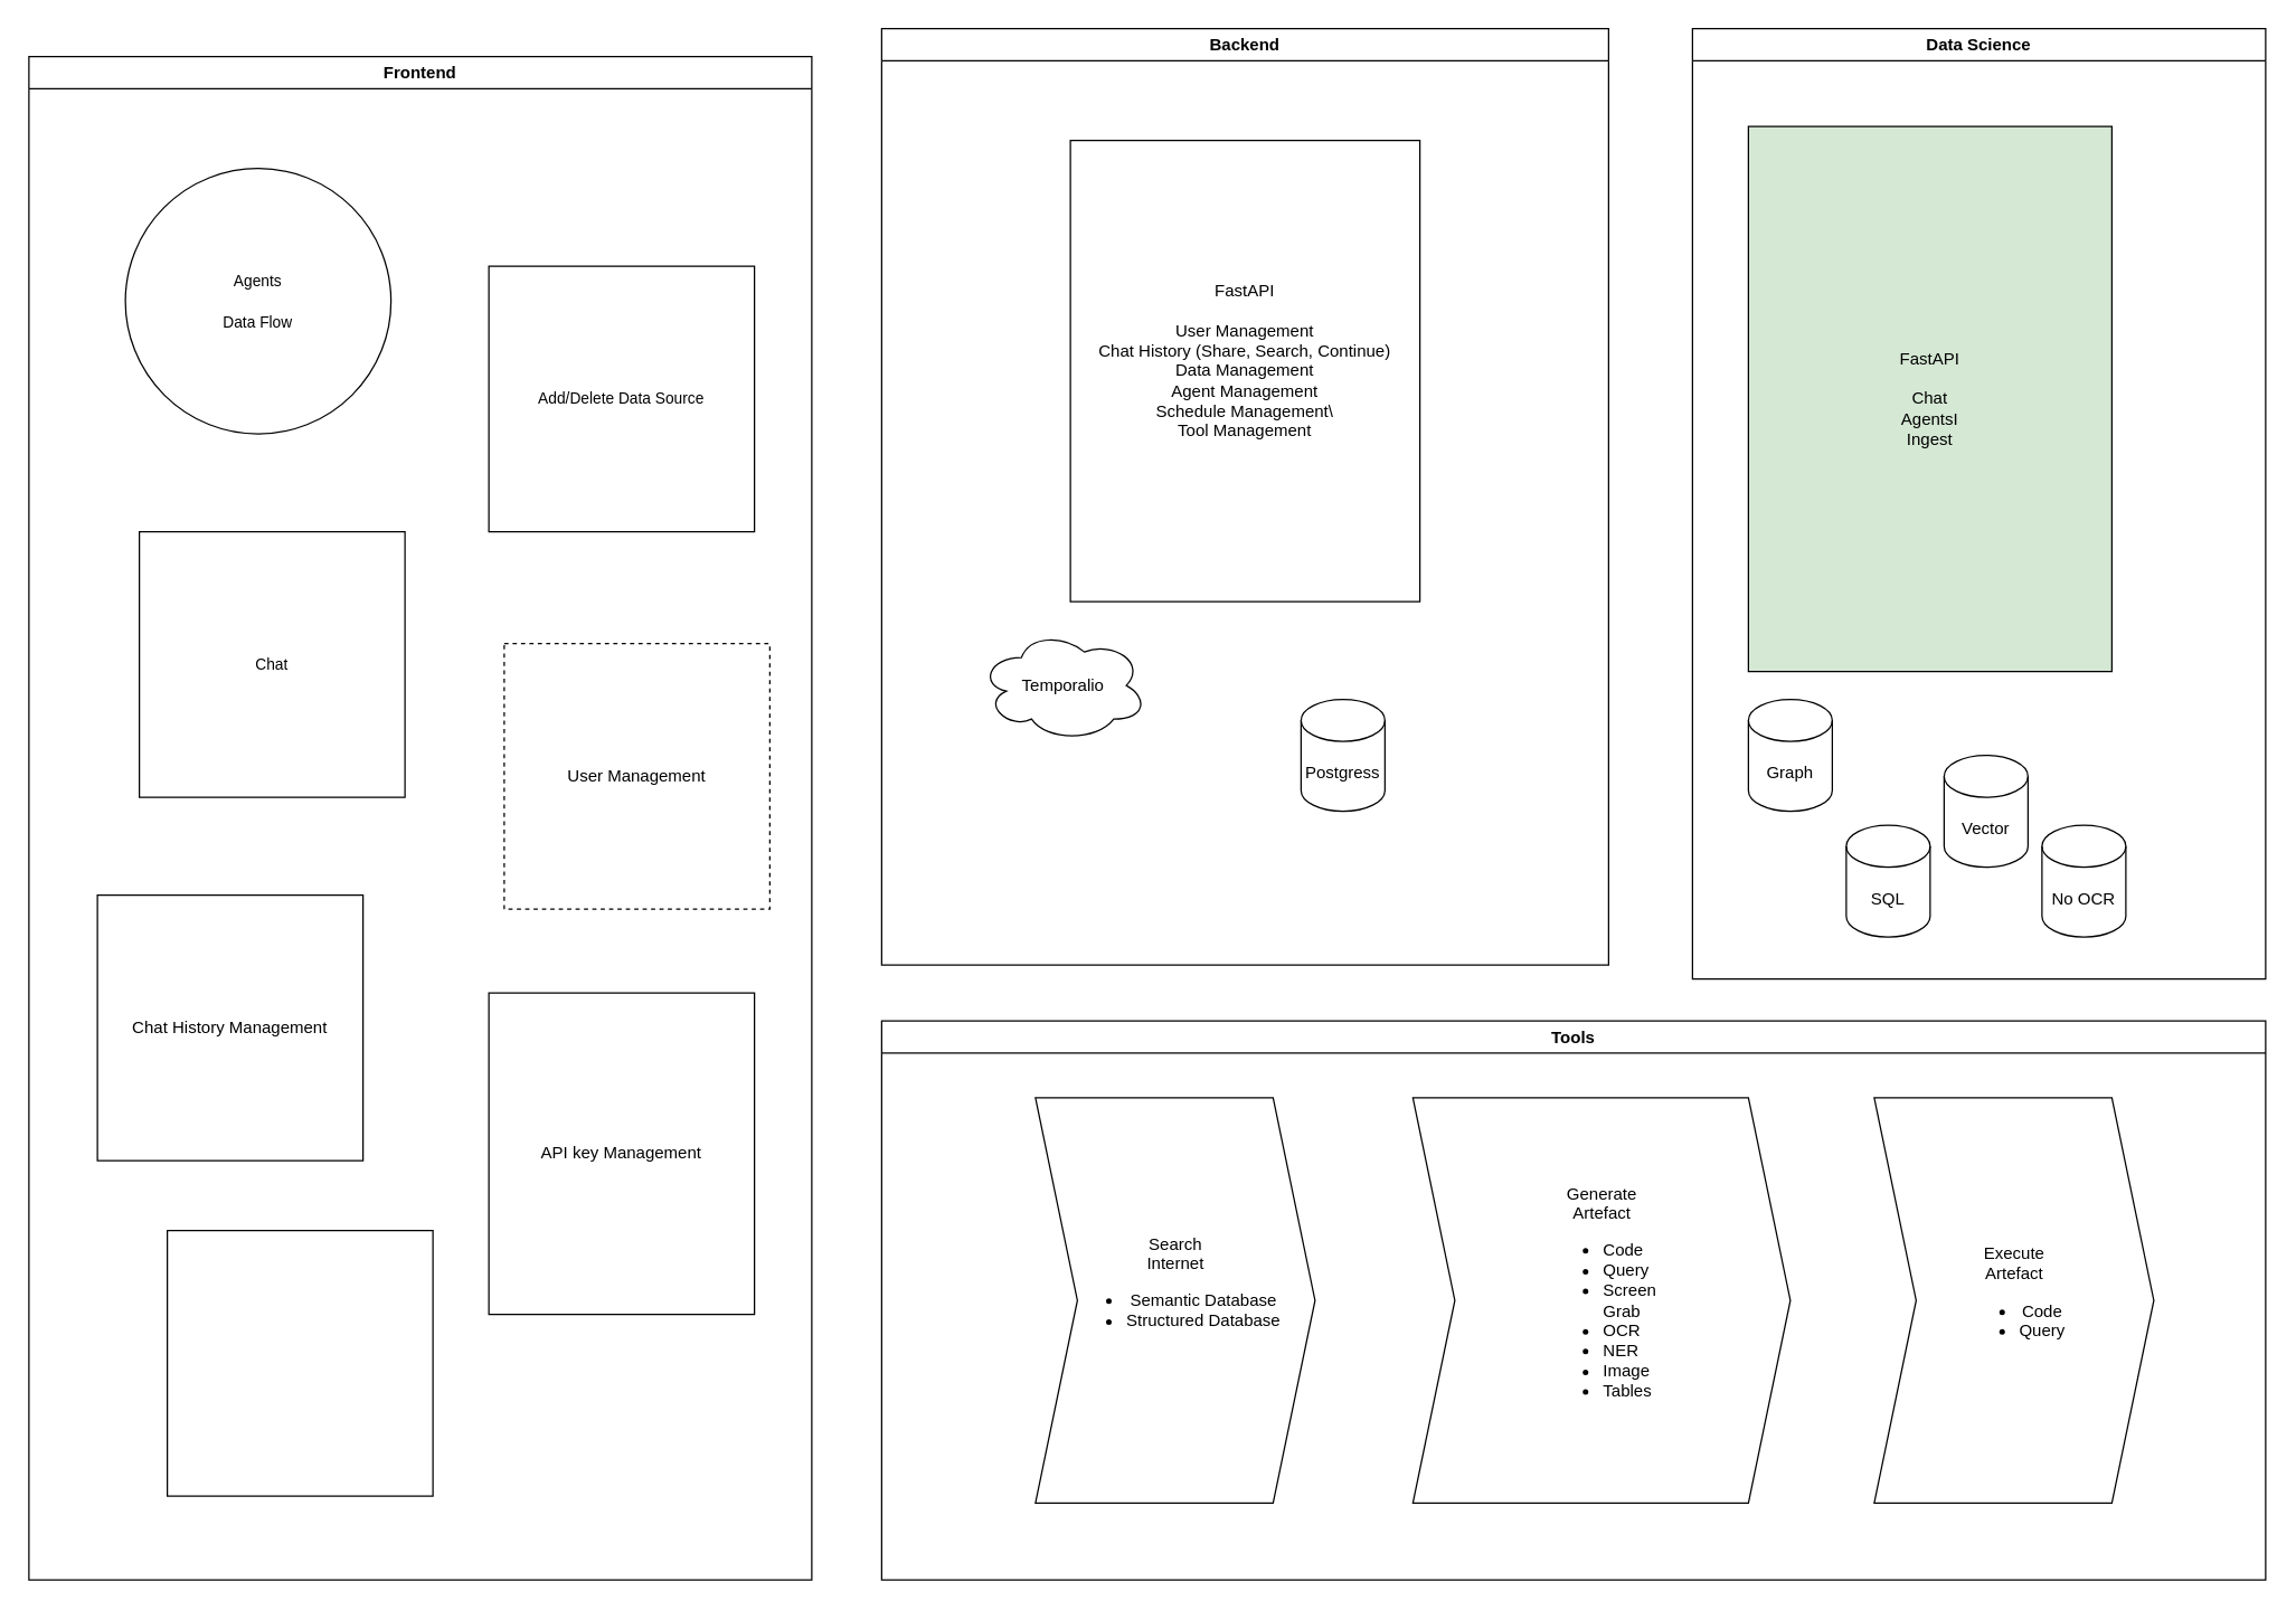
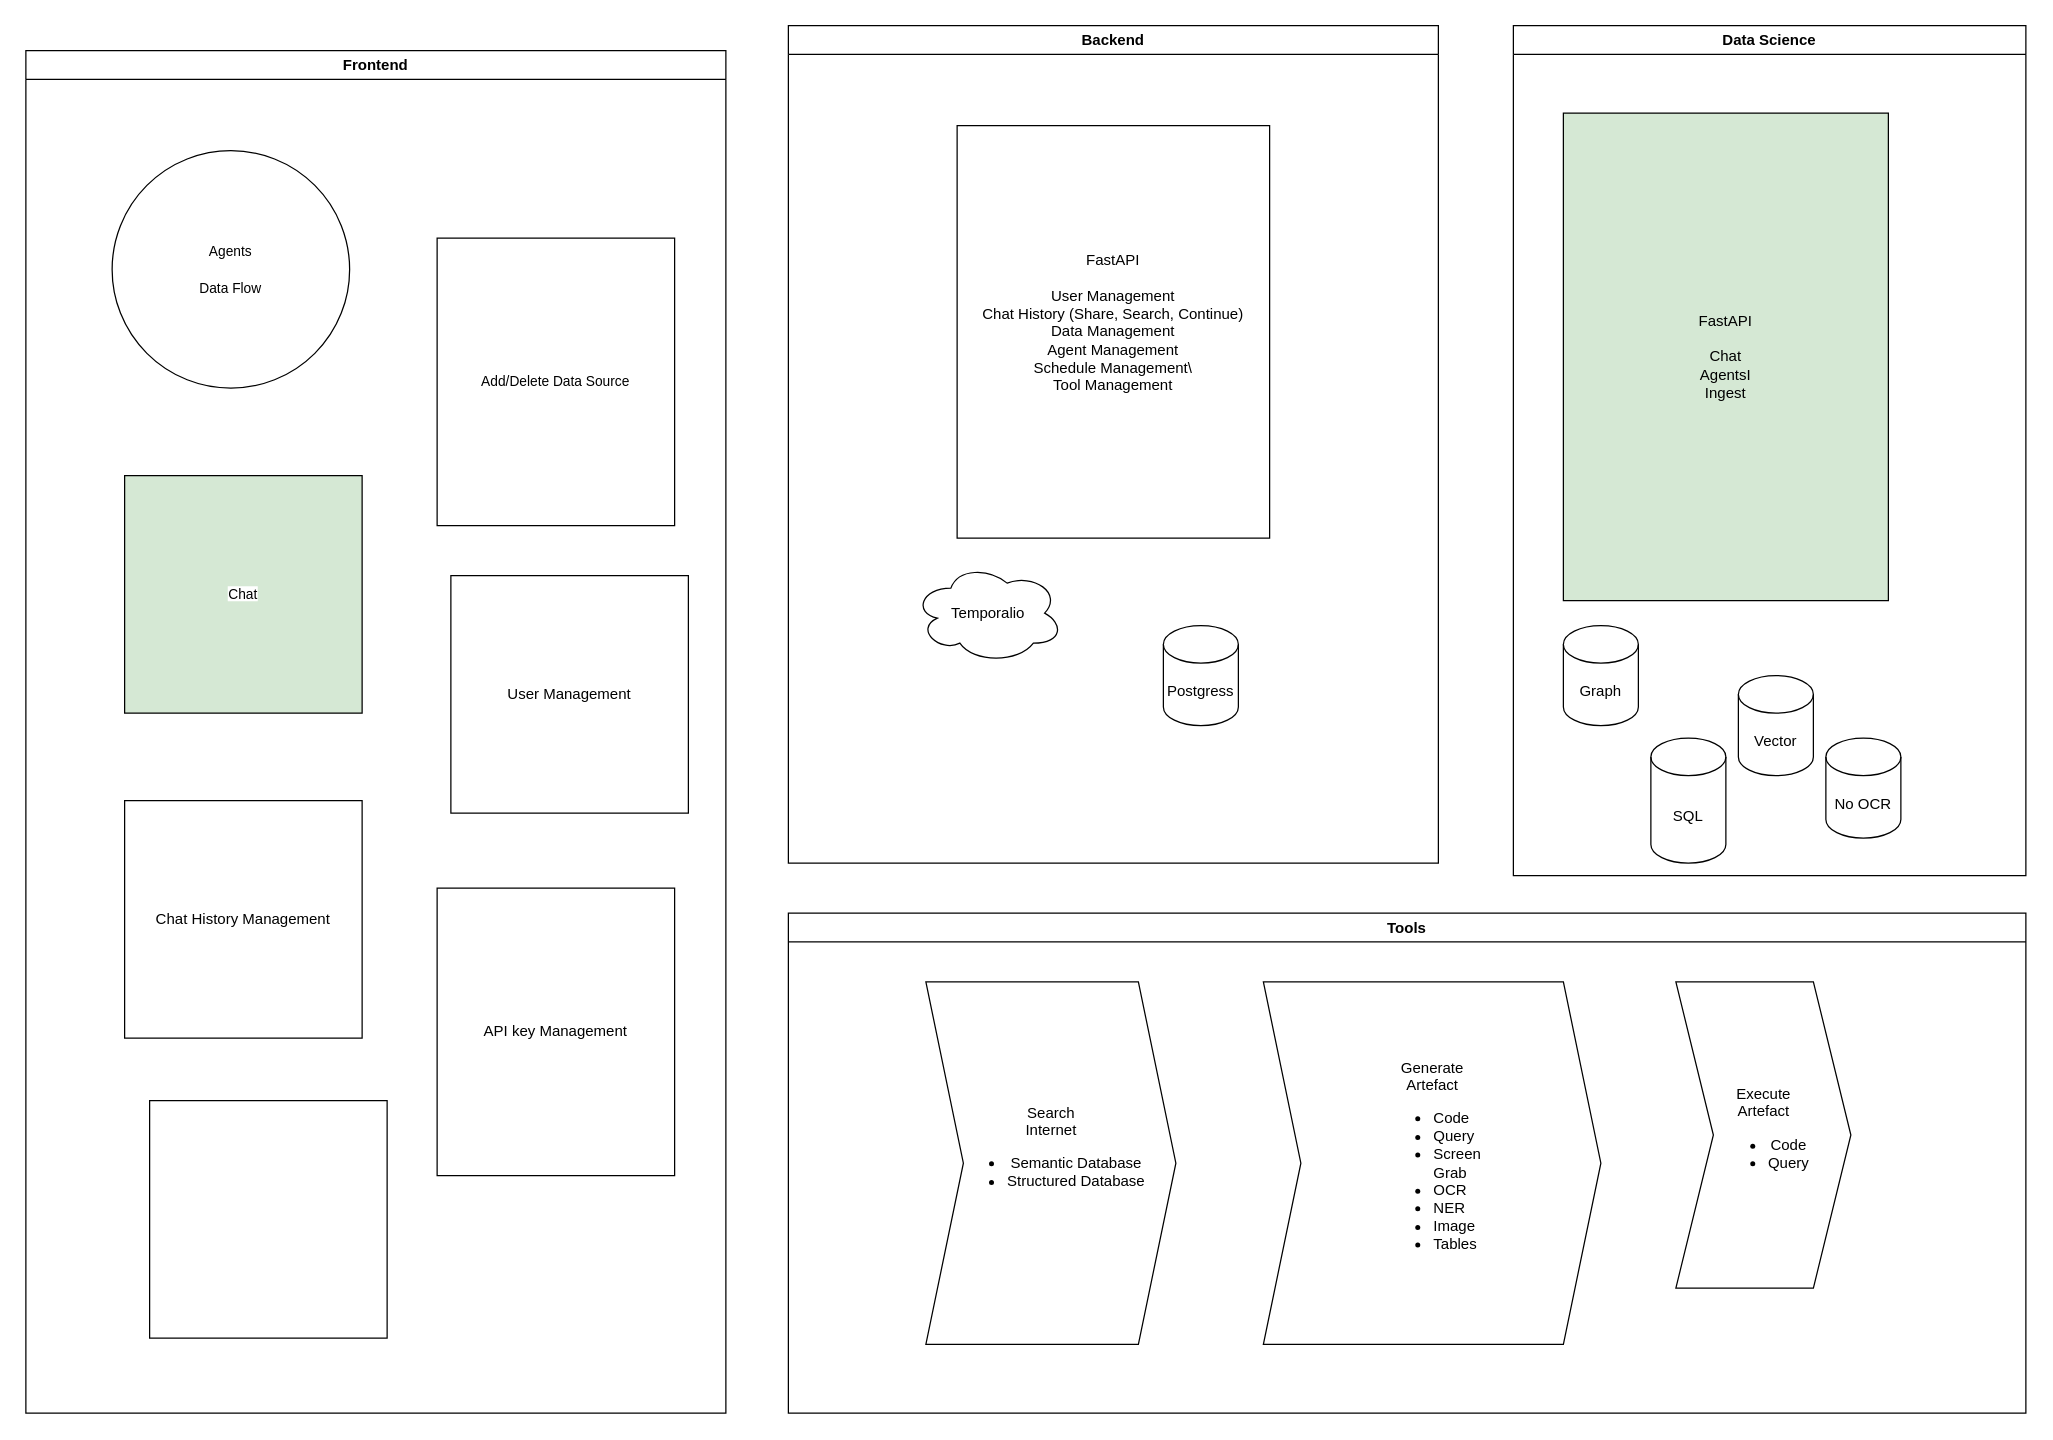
- <mxCell id="22" value="&lt;span style=&quot;font-size: 11px; text-wrap: nowrap; background-color: rgb(255, 255, 255);&quot;&gt;Add/Delete Data Source&lt;/span&gt;" style="whiteSpace=wrap;html=1;aspect=fixed;" vertex="1" parent="17"><mxGeometry x="329" y="150" width="190" height="190" as="geometry" /></mxCell>
+ <mxCell id="22" value="&lt;span style=&quot;font-size: 11px; text-wrap: nowrap; background-color: rgb(255, 255, 255);&quot;&gt;Add/Delete Data Source&lt;/span&gt;" style="whiteSpace=wrap;html=1;aspect=fixed;" vertex="1" parent="17"><mxGeometry x="329" y="150" width="190" height="230" as="geometry" /></mxCell>
- <mxCell id="20" value="&lt;br&gt;&lt;span style=&quot;color: rgb(0, 0, 0); font-family: Helvetica; font-size: 11px; font-style: normal; font-variant-ligatures: normal; font-variant-caps: normal; font-weight: 400; letter-spacing: normal; orphans: 2; text-align: center; text-indent: 0px; text-transform: none; widows: 2; word-spacing: 0px; -webkit-text-stroke-width: 0px; white-space: nowrap; background-color: rgb(255, 255, 255); text-decoration-thickness: initial; text-decoration-style: initial; text-decoration-color: initial; display: inline !important; float: none;&quot;&gt;Chat&lt;/span&gt;&lt;div&gt;&lt;br/&gt;&lt;/div&gt;" style="whiteSpace=wrap;html=1;aspect=fixed;" vertex="1" parent="17"><mxGeometry x="79" y="340" width="190" height="190" as="geometry" /></mxCell>
+ <mxCell id="20" value="&lt;br&gt;&lt;span style=&quot;color: rgb(0, 0, 0); font-family: Helvetica; font-size: 11px; font-style: normal; font-variant-ligatures: normal; font-variant-caps: normal; font-weight: 400; letter-spacing: normal; orphans: 2; text-align: center; text-indent: 0px; text-transform: none; widows: 2; word-spacing: 0px; -webkit-text-stroke-width: 0px; white-space: nowrap; background-color: rgb(255, 255, 255); text-decoration-thickness: initial; text-decoration-style: initial; text-decoration-color: initial; display: inline !important; float: none;&quot;&gt;Chat&lt;/span&gt;&lt;div&gt;&lt;br/&gt;&lt;/div&gt;" style="whiteSpace=wrap;html=1;aspect=fixed;fillColor=#d5e8d4;" vertex="1" parent="17"><mxGeometry x="79" y="340" width="190" height="190" as="geometry" /></mxCell>
- <mxCell id="12" value="Temporalio" style="ellipse;shape=cloud;whiteSpace=wrap;html=1;" vertex="1" parent="9"><mxGeometry x="70" y="430" width="120" height="80" as="geometry" /></mxCell>
+ <mxCell id="12" value="Temporalio" style="ellipse;shape=cloud;whiteSpace=wrap;html=1;" vertex="1" parent="9"><mxGeometry x="100" y="430" width="120" height="80" as="geometry" /></mxCell>
- <mxCell id="21" value="User Management" style="whiteSpace=wrap;html=1;aspect=fixed;dashed=1;" vertex="1" parent="17"><mxGeometry x="340" y="420" width="190" height="190" as="geometry" /></mxCell>
+ <mxCell id="21" value="User Management" style="whiteSpace=wrap;html=1;aspect=fixed;" vertex="1" parent="17"><mxGeometry x="340" y="420" width="190" height="190" as="geometry" /></mxCell>
- <mxCell id="6" value="SQL" style="shape=cylinder3;whiteSpace=wrap;html=1;boundedLbl=1;backgroundOutline=1;size=15;" vertex="1" parent="3"><mxGeometry x="110" y="570" width="60" height="80" as="geometry" /></mxCell>
+ <mxCell id="6" value="SQL" style="shape=cylinder3;whiteSpace=wrap;html=1;boundedLbl=1;backgroundOutline=1;size=15;" vertex="1" parent="3"><mxGeometry x="110" y="570" width="60" height="100" as="geometry" /></mxCell>
- <mxCell id="19" value="Chat History Management" style="whiteSpace=wrap;html=1;aspect=fixed;" vertex="1" parent="17"><mxGeometry x="49" y="600" width="190" height="190" as="geometry" /></mxCell>
+ <mxCell id="19" value="Chat History Management" style="whiteSpace=wrap;html=1;aspect=fixed;" vertex="1" parent="17"><mxGeometry x="79" y="600" width="190" height="190" as="geometry" /></mxCell>
- <mxCell id="16" value="&lt;span style=&quot;text-wrap: wrap; background-color: initial;&quot;&gt;Execute Artefact&lt;/span&gt;&lt;ul&gt;&lt;li&gt;&lt;span style=&quot;text-wrap: wrap;&quot;&gt;Code&lt;/span&gt;&lt;/li&gt;&lt;li&gt;&lt;span style=&quot;text-wrap: wrap;&quot;&gt;Query&lt;/span&gt;&lt;/li&gt;&lt;/ul&gt;" style="html=1;shadow=0;dashed=0;align=center;verticalAlign=middle;shape=mxgraph.arrows2.arrow;dy=0;dx=30;notch=30;" vertex="1" parent="13"><mxGeometry x="710" y="55" width="200" height="290" as="geometry" /></mxCell>
+ <mxCell id="16" value="&lt;span style=&quot;text-wrap: wrap; background-color: initial;&quot;&gt;Execute Artefact&lt;/span&gt;&lt;ul&gt;&lt;li&gt;&lt;span style=&quot;text-wrap: wrap;&quot;&gt;Code&lt;/span&gt;&lt;/li&gt;&lt;li&gt;&lt;span style=&quot;text-wrap: wrap;&quot;&gt;Query&lt;/span&gt;&lt;/li&gt;&lt;/ul&gt;" style="html=1;shadow=0;dashed=0;align=center;verticalAlign=middle;shape=mxgraph.arrows2.arrow;dy=0;dx=30;notch=30;" vertex="1" parent="13"><mxGeometry x="710" y="55" width="140" height="245" as="geometry" /></mxCell>
